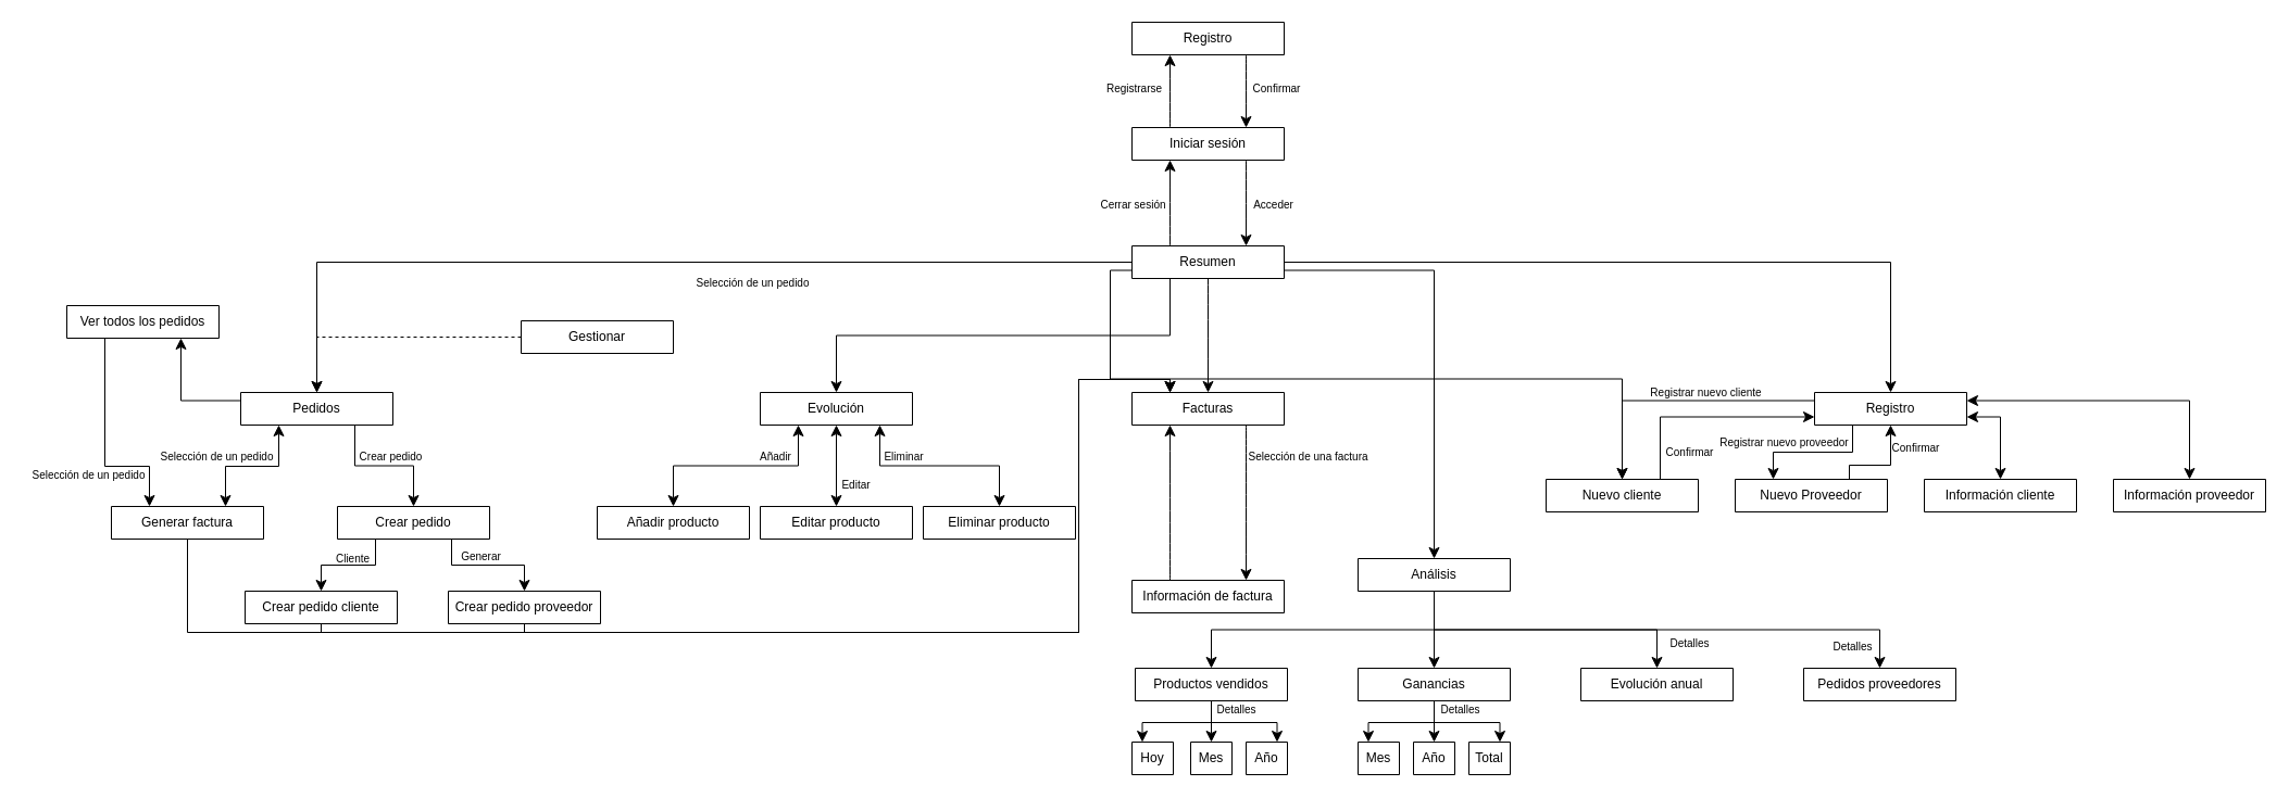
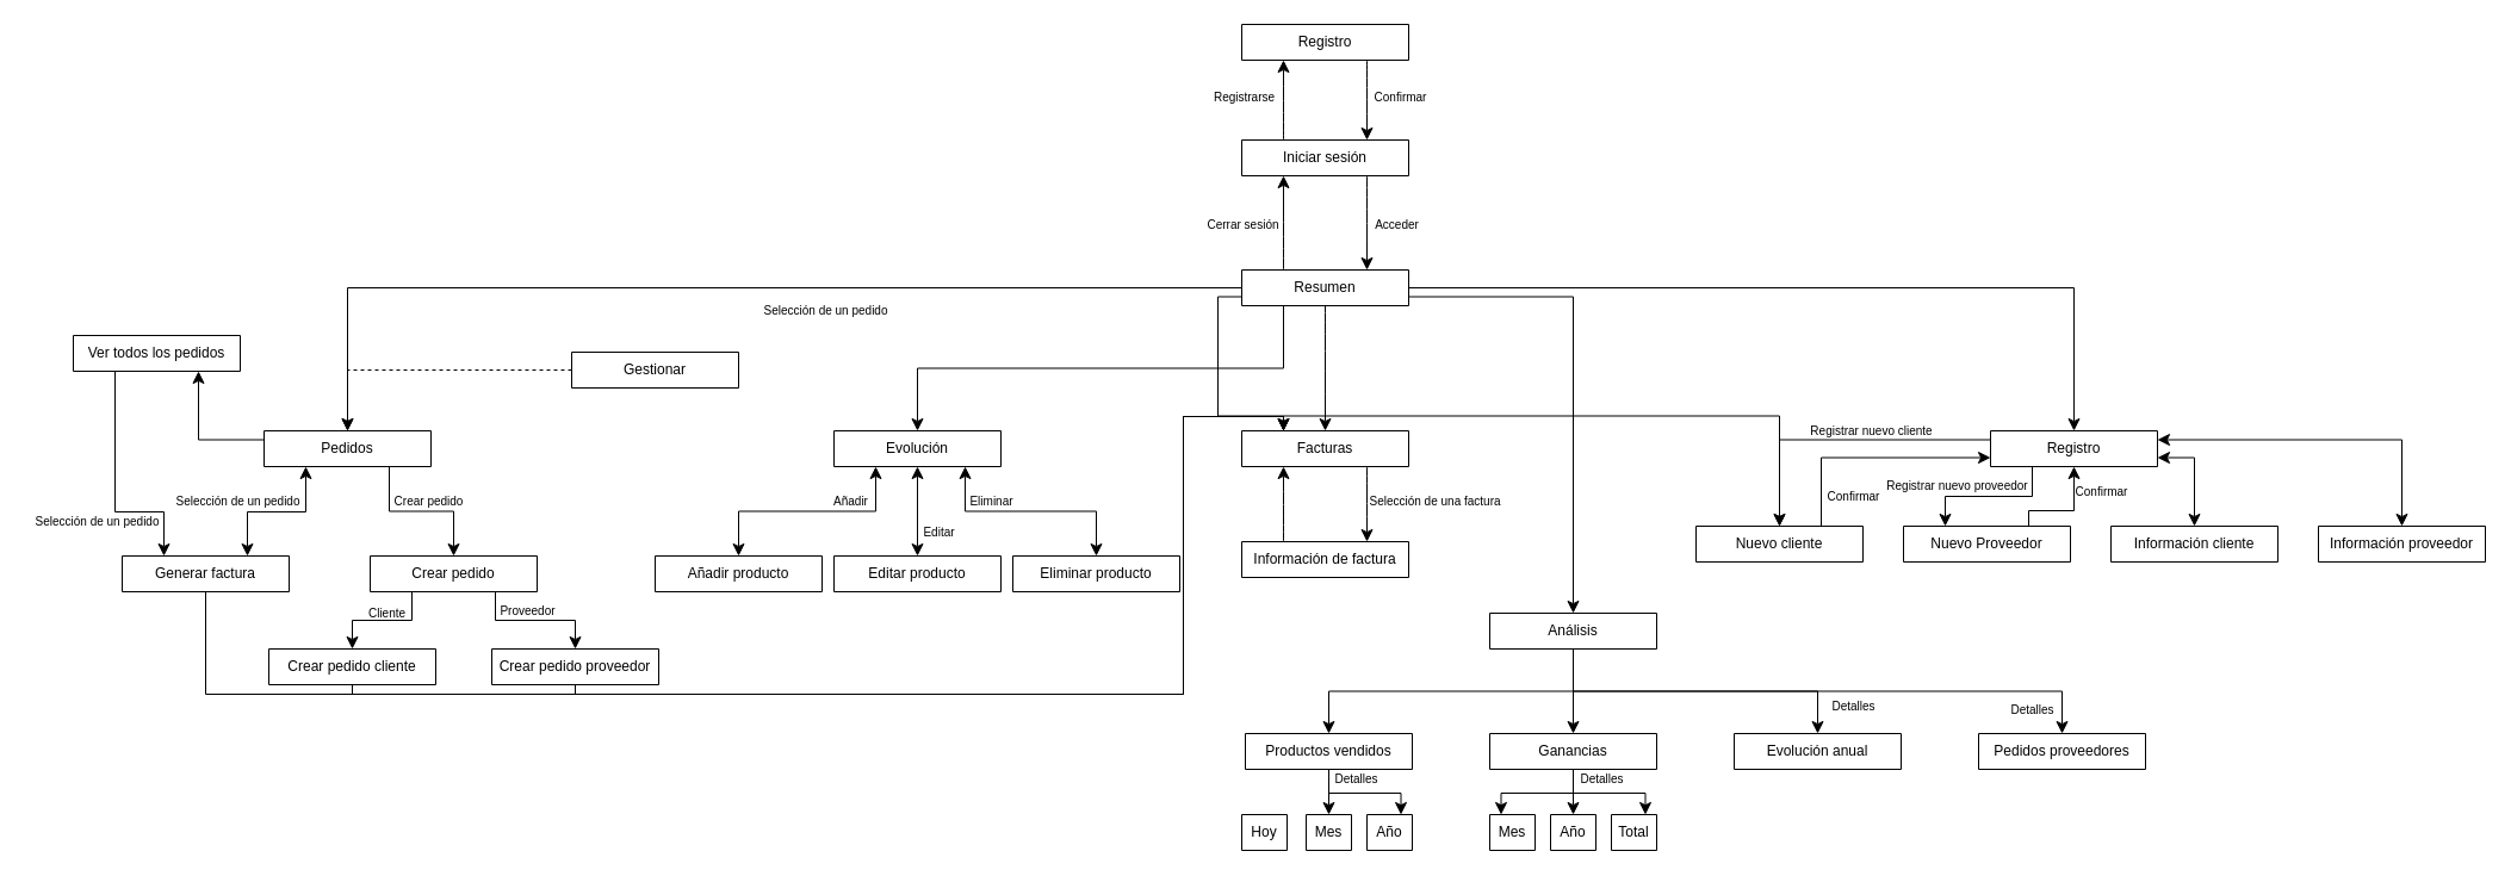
- <mxCell id="46" value="&lt;font style=&quot;font-size: 10px;&quot;&gt;Generar&lt;/font&gt;" style="text;html=1;align=center;verticalAlign=middle;resizable=0;points=[];autosize=1;strokeColor=none;fillColor=none;fontSize=16;" parent="1" vertex="1"><mxGeometry x="410" y="494" width="64" height="31" as="geometry" /></mxCell>
+ <mxCell id="46" value="&lt;font style=&quot;font-size: 10px;&quot;&gt;Proveedor&lt;/font&gt;" style="text;html=1;align=center;verticalAlign=middle;resizable=0;points=[];autosize=1;strokeColor=none;fillColor=none;fontSize=16;" parent="1" vertex="1"><mxGeometry x="410" y="494" width="64" height="31" as="geometry" /></mxCell>
- <mxCell id="48" value="Información de factura" style="swimlane;fontStyle=0;childLayout=stackLayout;horizontal=1;startSize=30;horizontalStack=0;resizeParent=1;resizeParentMax=0;resizeLast=0;collapsible=1;marginBottom=0;whiteSpace=wrap;html=1;" parent="1" vertex="1"><mxGeometry x="1041" y="534" width="140" height="30" as="geometry" /></mxCell>
+ <mxCell id="48" value="Información de factura" style="swimlane;fontStyle=0;childLayout=stackLayout;horizontal=1;startSize=30;horizontalStack=0;resizeParent=1;resizeParentMax=0;resizeLast=0;collapsible=1;marginBottom=0;whiteSpace=wrap;html=1;" parent="1" vertex="1"><mxGeometry x="1041" y="454" width="140" height="30" as="geometry" /></mxCell>
- <mxCell id="77" style="edgeStyle=orthogonalEdgeStyle;rounded=0;orthogonalLoop=1;jettySize=auto;html=1;exitX=0.5;exitY=1;exitDx=0;exitDy=0;entryX=0.25;entryY=0;entryDx=0;entryDy=0;fontSize=12;startSize=8;endSize=8;" edge="1" parent="1" source="80" target="89"><mxGeometry relative="1" as="geometry" /></mxCell>
